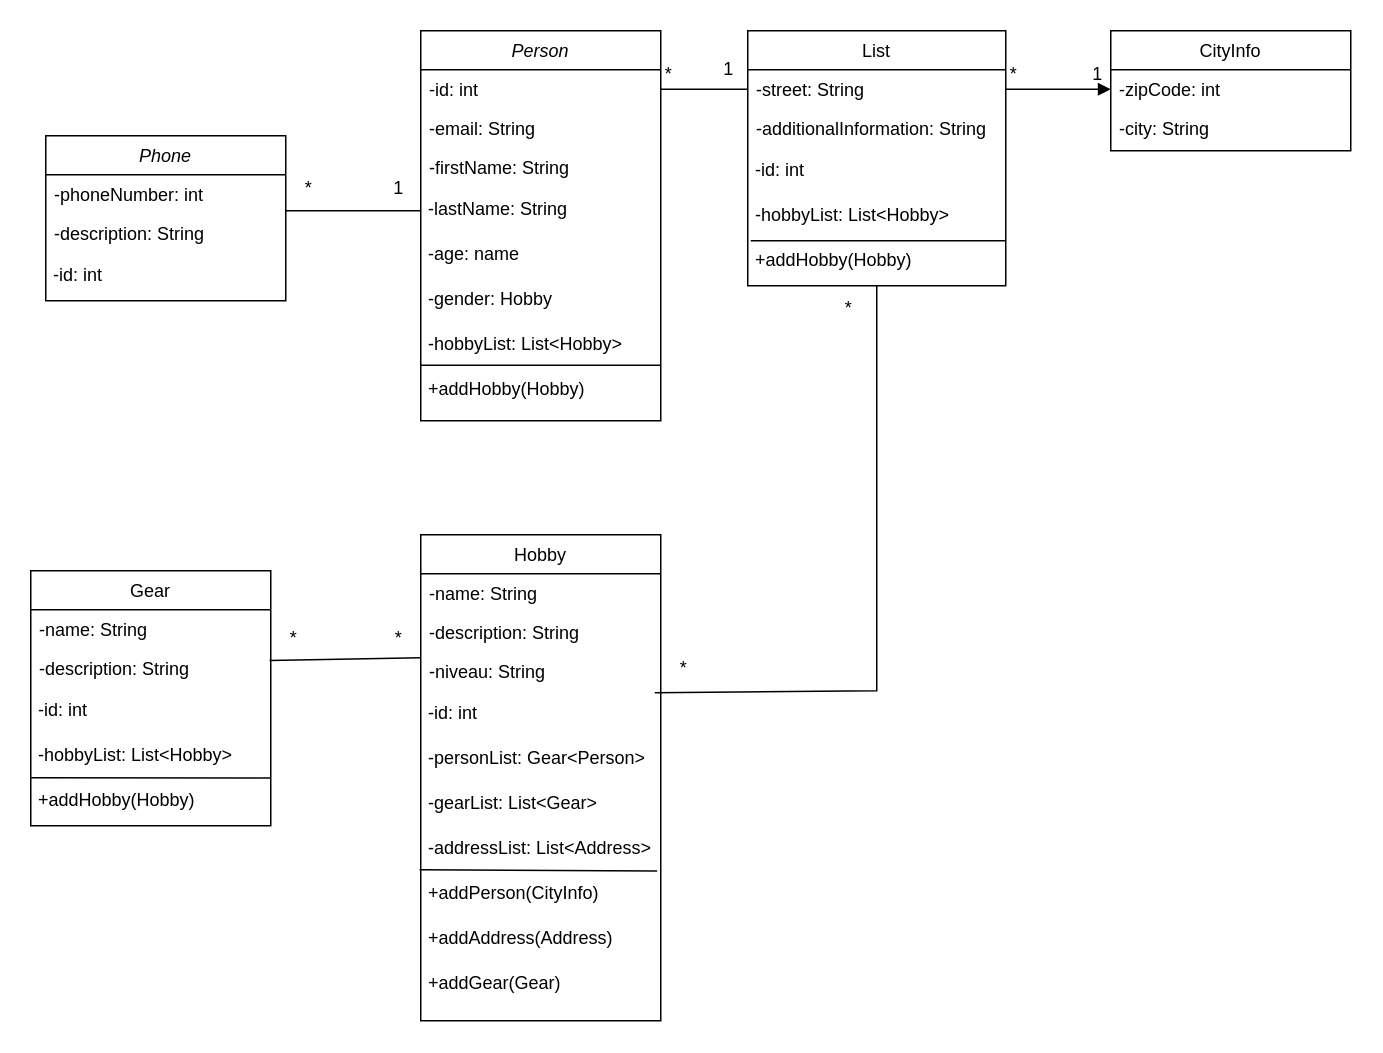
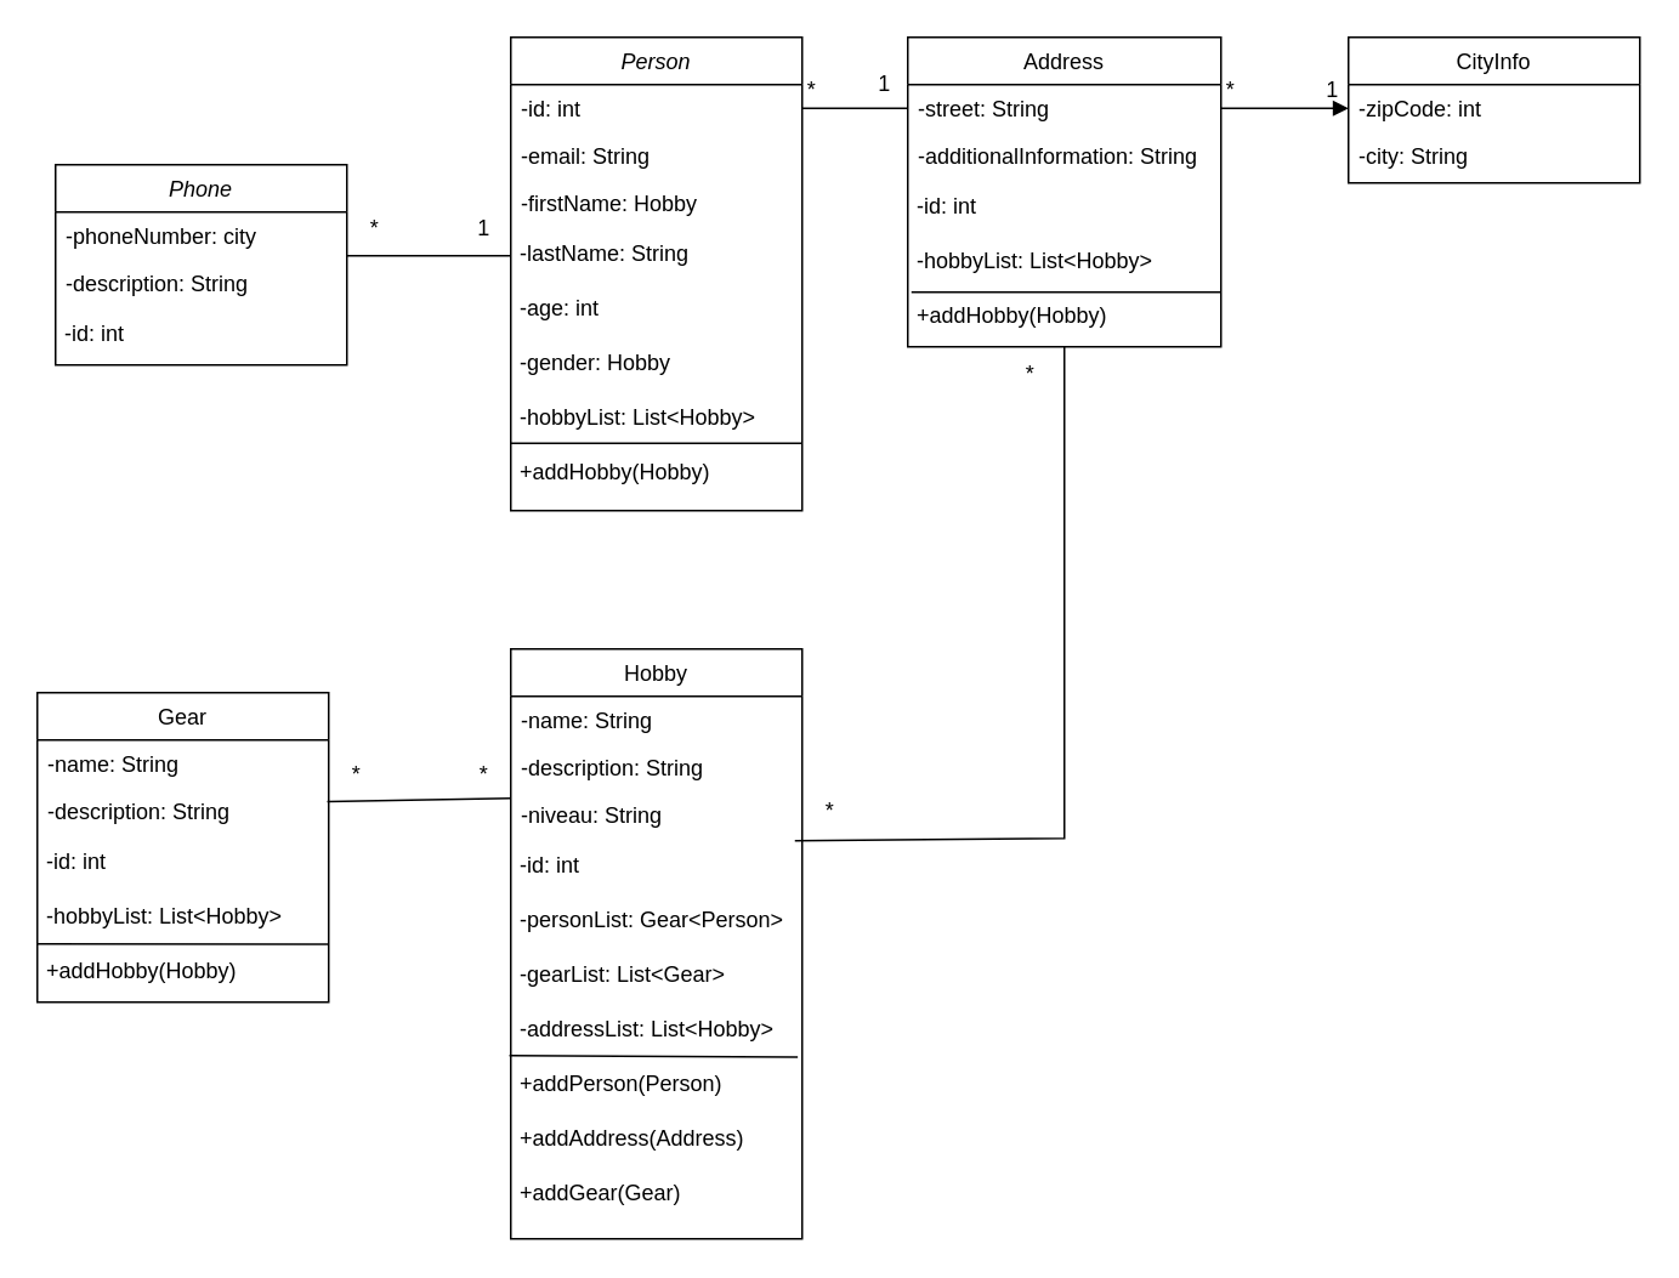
- <mxCell id="11" value="List" style="swimlane;fontStyle=0;align=center;verticalAlign=top;childLayout=stackLayout;horizontal=1;startSize=26;horizontalStack=0;resizeParent=1;resizeLast=0;collapsible=1;marginBottom=0;rounded=0;shadow=0;strokeWidth=1;" parent="1" vertex="1"><mxGeometry x="498" y="20" width="172" height="170" as="geometry"><mxRectangle x="550" y="140" width="160" height="26" as="alternateBounds" /></mxGeometry></mxCell>
+ <mxCell id="11" value="Address" style="swimlane;fontStyle=0;align=center;verticalAlign=top;childLayout=stackLayout;horizontal=1;startSize=26;horizontalStack=0;resizeParent=1;resizeLast=0;collapsible=1;marginBottom=0;rounded=0;shadow=0;strokeWidth=1;" parent="1" vertex="1"><mxGeometry x="498" y="20" width="172" height="170" as="geometry"><mxRectangle x="550" y="140" width="160" height="26" as="alternateBounds" /></mxGeometry></mxCell>
- <mxCell id="5" value="-firstName: String" style="text;align=left;verticalAlign=top;spacingLeft=4;spacingRight=4;overflow=hidden;rotatable=0;points=[[0,0.5],[1,0.5]];portConstraint=eastwest;rounded=0;shadow=0;html=0;" parent="2" vertex="1"><mxGeometry y="78" width="160" height="26" as="geometry" /></mxCell>
+ <mxCell id="5" value="-firstName: Hobby" style="text;align=left;verticalAlign=top;spacingLeft=4;spacingRight=4;overflow=hidden;rotatable=0;points=[[0,0.5],[1,0.5]];portConstraint=eastwest;rounded=0;shadow=0;html=0;" parent="2" vertex="1"><mxGeometry y="78" width="160" height="26" as="geometry" /></mxCell>
- <mxCell id="18" value="-phoneNumber: int" style="text;align=left;verticalAlign=top;spacingLeft=4;spacingRight=4;overflow=hidden;rotatable=0;points=[[0,0.5],[1,0.5]];portConstraint=eastwest;" parent="17" vertex="1"><mxGeometry y="26" width="160" height="26" as="geometry" /></mxCell>
+ <mxCell id="18" value="-phoneNumber: city" style="text;align=left;verticalAlign=top;spacingLeft=4;spacingRight=4;overflow=hidden;rotatable=0;points=[[0,0.5],[1,0.5]];portConstraint=eastwest;" parent="17" vertex="1"><mxGeometry y="26" width="160" height="26" as="geometry" /></mxCell>
- <mxCell id="7" value="&amp;nbsp;-age: name" style="text;html=1;align=left;verticalAlign=middle;resizable=0;points=[];autosize=1;strokeColor=none;fillColor=none;" vertex="1" parent="2"><mxGeometry y="134" width="160" height="30" as="geometry" /></mxCell>
+ <mxCell id="7" value="&amp;nbsp;-age: int" style="text;html=1;align=left;verticalAlign=middle;resizable=0;points=[];autosize=1;strokeColor=none;fillColor=none;" vertex="1" parent="2"><mxGeometry y="134" width="160" height="30" as="geometry" /></mxCell>
- <mxCell id="31" value="&amp;nbsp;-addressList: List&amp;lt;Address&amp;gt;" style="text;html=1;align=left;verticalAlign=middle;resizable=0;points=[];autosize=1;strokeColor=none;fillColor=none;" vertex="1" parent="24"><mxGeometry y="194" width="160" height="30" as="geometry" /></mxCell>
+ <mxCell id="31" value="&amp;nbsp;-addressList: List&amp;lt;Hobby&amp;gt;" style="text;html=1;align=left;verticalAlign=middle;resizable=0;points=[];autosize=1;strokeColor=none;fillColor=none;" vertex="1" parent="24"><mxGeometry y="194" width="160" height="30" as="geometry" /></mxCell>
- <mxCell id="32" value="&amp;nbsp;+addPerson(CityInfo)" style="text;html=1;align=left;verticalAlign=middle;resizable=0;points=[];autosize=1;strokeColor=none;fillColor=none;" vertex="1" parent="24"><mxGeometry y="224" width="160" height="30" as="geometry" /></mxCell>
+ <mxCell id="32" value="&amp;nbsp;+addPerson(Person)" style="text;html=1;align=left;verticalAlign=middle;resizable=0;points=[];autosize=1;strokeColor=none;fillColor=none;" vertex="1" parent="24"><mxGeometry y="224" width="160" height="30" as="geometry" /></mxCell>
